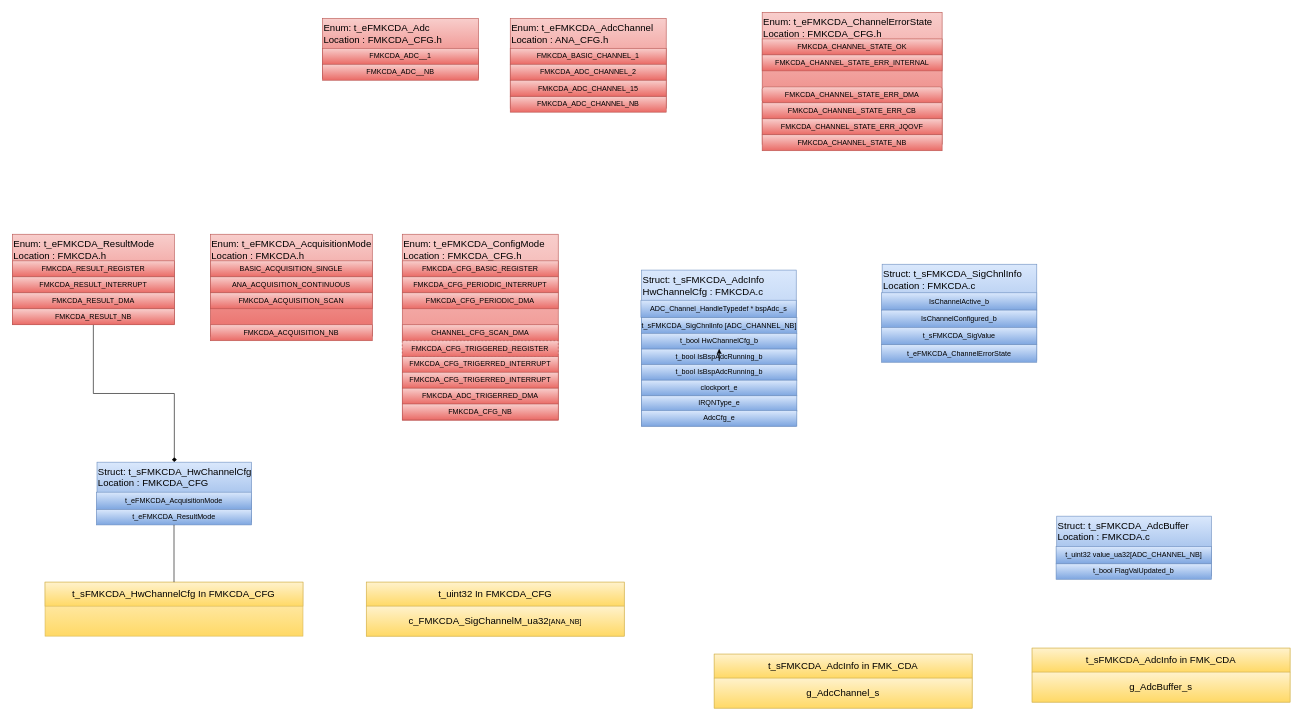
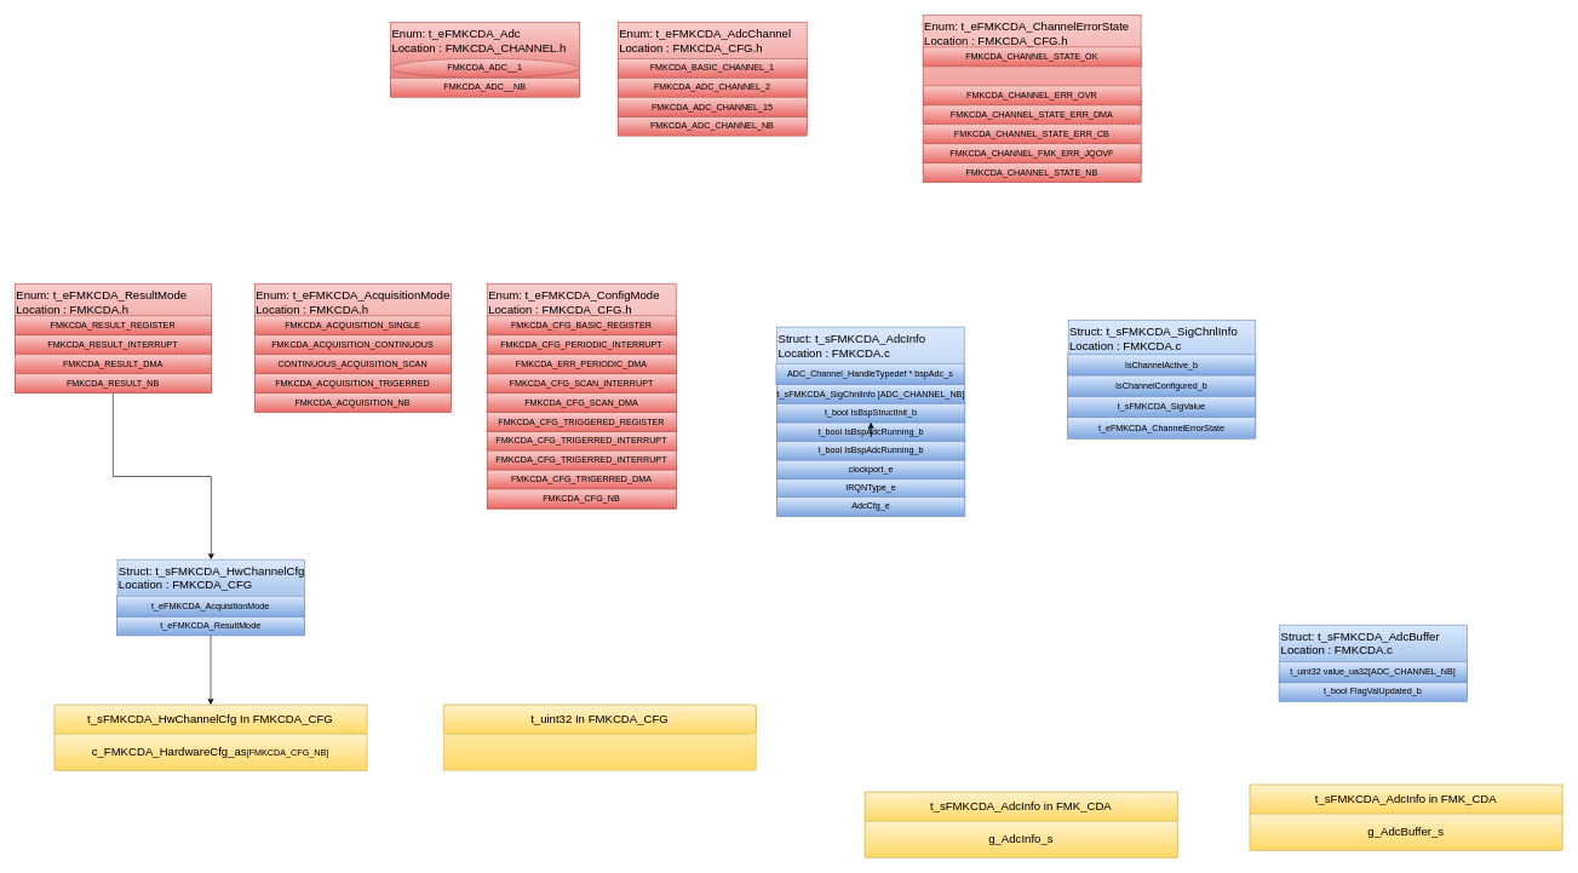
- <mxCell id="79" value="&lt;span style=&quot;color: rgb(0, 0, 0); text-wrap: nowrap;&quot;&gt;Enum: t_eFMKCDA_Adc&lt;/span&gt;&lt;div&gt;&lt;span style=&quot;color: rgb(0, 0, 0); text-wrap: nowrap;&quot;&gt;Location : FMKCDA_CFG.h&lt;/span&gt;&lt;/div&gt;" style="rounded=0;whiteSpace=wrap;html=1;verticalAlign=top;fillColor=#f8cecc;gradientColor=#ea6b66;strokeColor=#b85450;fontSize=16;align=left;container=0;" vertex="1" parent="78"><mxGeometry width="260" height="100" as="geometry"><mxRectangle width="280" height="50" as="alternateBounds" /></mxGeometry></mxCell>
+ <mxCell id="79" value="&lt;span style=&quot;color: rgb(0, 0, 0); text-wrap: nowrap;&quot;&gt;Enum: t_eFMKCDA_Adc&lt;/span&gt;&lt;div&gt;&lt;span style=&quot;color: rgb(0, 0, 0); text-wrap: nowrap;&quot;&gt;Location : FMKCDA_CHANNEL.h&lt;/span&gt;&lt;/div&gt;" style="rounded=0;whiteSpace=wrap;html=1;verticalAlign=top;fillColor=#f8cecc;gradientColor=#ea6b66;strokeColor=#b85450;fontSize=16;align=left;container=0;" vertex="1" parent="78"><mxGeometry width="260" height="100" as="geometry"><mxRectangle width="280" height="50" as="alternateBounds" /></mxGeometry></mxCell>
- <mxCell id="54" value="&lt;span style=&quot;color: rgb(0, 0, 0); text-wrap: nowrap;&quot;&gt;Enum: t_eFMKCDA_AdcChannel&lt;/span&gt;&lt;div&gt;&lt;span style=&quot;color: rgb(0, 0, 0); text-wrap: nowrap;&quot;&gt;Location : ANA_CFG.h&lt;/span&gt;&lt;/div&gt;" style="rounded=0;whiteSpace=wrap;html=1;verticalAlign=top;fillColor=#f8cecc;gradientColor=#ea6b66;strokeColor=#b85450;fontSize=16;align=left;container=0;" parent="53" vertex="1"><mxGeometry width="260" height="150" as="geometry"><mxRectangle width="280" height="50" as="alternateBounds" /></mxGeometry></mxCell>
+ <mxCell id="54" value="&lt;span style=&quot;color: rgb(0, 0, 0); text-wrap: nowrap;&quot;&gt;Enum: t_eFMKCDA_AdcChannel&lt;/span&gt;&lt;div&gt;&lt;span style=&quot;color: rgb(0, 0, 0); text-wrap: nowrap;&quot;&gt;Location : FMKCDA_CFG.h&lt;/span&gt;&lt;/div&gt;" style="rounded=0;whiteSpace=wrap;html=1;verticalAlign=top;fillColor=#f8cecc;gradientColor=#ea6b66;strokeColor=#b85450;fontSize=16;align=left;container=0;" parent="53" vertex="1"><mxGeometry width="260" height="150" as="geometry"><mxRectangle width="280" height="50" as="alternateBounds" /></mxGeometry></mxCell>
- <mxCell id="80" value="FMKCDA_ADC__1" style="rounded=0;whiteSpace=wrap;html=1;fillColor=#f8cecc;gradientColor=#ea6b66;strokeColor=#b85450;fontColor=#000000;container=0;" vertex="1" parent="78"><mxGeometry y="49.999" width="260.0" height="26.627" as="geometry" /></mxCell>
+ <mxCell id="80" value="FMKCDA_ADC__1" style="ellipse;whiteSpace=wrap;html=1;fillColor=#f8cecc;gradientColor=#ea6b66;strokeColor=#b85450;fontColor=#000000;container=0;" vertex="1" parent="78"><mxGeometry y="49.999" width="260.0" height="26.627" as="geometry" /></mxCell>
- <mxCell id="43" value="FMKCDA_CHANNEL_STATE_ERR_INTERNAL" style="rounded=0;whiteSpace=wrap;html=1;fillColor=#f8cecc;gradientColor=#ea6b66;strokeColor=#b85450;fontColor=#000000;container=0;" parent="40" vertex="1"><mxGeometry y="71.008" width="300" height="26.628" as="geometry" /></mxCell>
+ <mxCell id="44" value="FMKCDA_CHANNEL_ERR_OVR" style="rounded=0;whiteSpace=wrap;html=1;fillColor=#f8cecc;gradientColor=#ea6b66;strokeColor=#b85450;fontColor=#000000;container=0;" parent="40" vertex="1"><mxGeometry y="97.636" width="300" height="26.628" as="geometry" /></mxCell>
- <mxCell id="46" value="FMKCDA_CHANNEL_STATE_ERR_CB" style="rounded=0;whiteSpace=wrap;html=1;fillColor=#f8cecc;gradientColor=#ea6b66;strokeColor=#b85450;fontColor=#000000;container=0;" parent="40" vertex="1"><mxGeometry y="150.892" width="300" height="26.628" as="geometry" /></mxCell>
+ <mxCell id="46" value="FMKCDA_CHANNEL_STATE_ERR_CB" style="rounded=0;whiteSpace=wrap;html=1;fillColor=#f8cecc;gradientColor=#ea6b66;strokeColor=#b85450;fontColor=#000000;container=0;dashed=1;" parent="40" vertex="1"><mxGeometry y="150.892" width="300" height="26.628" as="geometry" /></mxCell>
- <mxCell id="47" value="FMKCDA_CHANNEL_STATE_ERR_JQOVF" style="rounded=0;whiteSpace=wrap;html=1;fillColor=#f8cecc;gradientColor=#ea6b66;strokeColor=#b85450;fontColor=#000000;container=0;" parent="40" vertex="1"><mxGeometry y="177.522" width="300" height="26.628" as="geometry" /></mxCell>
+ <mxCell id="47" value="FMKCDA_CHANNEL_FMK_ERR_JQOVF" style="rounded=0;whiteSpace=wrap;html=1;fillColor=#f8cecc;gradientColor=#ea6b66;strokeColor=#b85450;fontColor=#000000;container=0;" parent="40" vertex="1"><mxGeometry y="177.522" width="300" height="26.628" as="geometry" /></mxCell>
- <mxCell id="4" value="BASIC_ACQUISITION_SINGLE" style="rounded=0;whiteSpace=wrap;html=1;fillColor=#f8cecc;gradientColor=#ea6b66;strokeColor=#b85450;fontColor=#000000;container=0;" parent="2" vertex="1"><mxGeometry y="44.379" width="270" height="26.627" as="geometry" /></mxCell>
+ <mxCell id="4" value="FMKCDA_ACQUISITION_SINGLE" style="rounded=0;whiteSpace=wrap;html=1;fillColor=#f8cecc;gradientColor=#ea6b66;strokeColor=#b85450;fontColor=#000000;container=0;" parent="2" vertex="1"><mxGeometry y="44.379" width="270" height="26.627" as="geometry" /></mxCell>
- <mxCell id="5" value="ANA_ACQUISITION_CONTINUOUS" style="rounded=0;whiteSpace=wrap;html=1;fillColor=#f8cecc;gradientColor=#ea6b66;strokeColor=#b85450;fontColor=#000000;container=0;" parent="2" vertex="1"><mxGeometry y="71.006" width="270" height="26.627" as="geometry" /></mxCell>
+ <mxCell id="5" value="FMKCDA_ACQUISITION_CONTINUOUS" style="rounded=0;whiteSpace=wrap;html=1;fillColor=#f8cecc;gradientColor=#ea6b66;strokeColor=#b85450;fontColor=#000000;container=0;" parent="2" vertex="1"><mxGeometry y="71.006" width="270" height="26.627" as="geometry" /></mxCell>
- <mxCell id="59" value="&lt;span style=&quot;color: rgb(0, 0, 0); text-wrap: nowrap;&quot;&gt;Struct: t_sFMKCDA_AdcInfo&lt;/span&gt;&lt;div&gt;&lt;span style=&quot;color: rgb(0, 0, 0); text-wrap: nowrap;&quot;&gt;HwChannelCfg : FMKCDA.c&lt;/span&gt;&lt;/div&gt;" style="rounded=0;whiteSpace=wrap;html=1;verticalAlign=top;fillColor=#dae8fc;gradientColor=#7ea6e0;strokeColor=#6c8ebf;fontSize=16;align=left;fontStyle=0" parent="1" vertex="1"><mxGeometry x="1068.92" y="449.76" width="257.84" height="260.24" as="geometry" /></mxCell>
+ <mxCell id="59" value="&lt;span style=&quot;color: rgb(0, 0, 0); text-wrap: nowrap;&quot;&gt;Struct: t_sFMKCDA_AdcInfo&lt;/span&gt;&lt;div&gt;&lt;span style=&quot;color: rgb(0, 0, 0); text-wrap: nowrap;&quot;&gt;Location : FMKCDA.c&lt;/span&gt;&lt;/div&gt;" style="rounded=0;whiteSpace=wrap;html=1;verticalAlign=top;fillColor=#dae8fc;gradientColor=#7ea6e0;strokeColor=#6c8ebf;fontSize=16;align=left;fontStyle=0" parent="1" vertex="1"><mxGeometry x="1068.92" y="449.76" width="257.84" height="260.24" as="geometry" /></mxCell>
- <mxCell id="12" value="FMKCDA_RESULT_DMA" style="rounded=0;whiteSpace=wrap;html=1;fillColor=#f8cecc;gradientColor=#ea6b66;strokeColor=#b85450;fontColor=#000000;container=0;" parent="1" vertex="1"><mxGeometry x="20" y="487.633" width="270" height="26.627" as="geometry" /></mxCell>
+ <mxCell id="12" value="FMKCDA_RESULT_DMA" style="rounded=0;whiteSpace=wrap;html=1;fillColor=#f8cecc;gradientColor=#ea6b66;strokeColor=#b85450;fontColor=#000000;container=0;dashed=1;" parent="1" vertex="1"><mxGeometry x="20" y="487.633" width="270" height="26.627" as="geometry" /></mxCell>
- <mxCell id="6" value="FMKCDA_ACQUISITION_SCAN" style="rounded=0;whiteSpace=wrap;html=1;fillColor=#f8cecc;gradientColor=#ea6b66;strokeColor=#b85450;fontColor=#000000;container=0;" parent="2" vertex="1"><mxGeometry y="97.633" width="270" height="26.627" as="geometry" /></mxCell>
+ <mxCell id="6" value="CONTINUOUS_ACQUISITION_SCAN" style="rounded=0;whiteSpace=wrap;html=1;fillColor=#f8cecc;gradientColor=#ea6b66;strokeColor=#b85450;fontColor=#000000;container=0;" parent="2" vertex="1"><mxGeometry y="97.633" width="270" height="26.627" as="geometry" /></mxCell>
- <mxCell id="35" value="FMKCDA_CFG_PERIODIC_DMA" style="rounded=0;whiteSpace=wrap;html=1;fillColor=#f8cecc;gradientColor=#ea6b66;strokeColor=#b85450;fontColor=#000000;container=0;" parent="24" vertex="1"><mxGeometry y="97.633" width="260.0" height="26.627" as="geometry" /></mxCell>
+ <mxCell id="35" value="FMKCDA_ERR_PERIODIC_DMA" style="rounded=0;whiteSpace=wrap;html=1;fillColor=#f8cecc;gradientColor=#ea6b66;strokeColor=#b85450;fontColor=#000000;container=0;" parent="24" vertex="1"><mxGeometry y="97.633" width="260.0" height="26.627" as="geometry" /></mxCell>
+ <mxCell id="7" value="FMKCDA_ACQUISITION_TRIGERRED" style="rounded=0;whiteSpace=wrap;html=1;fillColor=#f8cecc;gradientColor=#ea6b66;strokeColor=#b85450;fontColor=#000000;container=0;" parent="2" vertex="1"><mxGeometry y="124.261" width="270" height="26.627" as="geometry" /></mxCell>
+ <mxCell id="28" value="FMKCDA_CFG_SCAN_INTERRUPT" style="rounded=0;whiteSpace=wrap;html=1;fillColor=#f8cecc;gradientColor=#ea6b66;strokeColor=#b85450;fontColor=#000000;container=0;" parent="24" vertex="1"><mxGeometry y="124.261" width="260.0" height="26.627" as="geometry" /></mxCell>
- <mxCell id="29" value="CHANNEL_CFG_SCAN_DMA" style="rounded=0;whiteSpace=wrap;html=1;fillColor=#f8cecc;gradientColor=#ea6b66;strokeColor=#b85450;fontColor=#000000;container=0;" parent="24" vertex="1"><mxGeometry y="150.888" width="260.0" height="26.627" as="geometry" /></mxCell>
+ <mxCell id="29" value="FMKCDA_CFG_SCAN_DMA" style="rounded=0;whiteSpace=wrap;html=1;fillColor=#f8cecc;gradientColor=#ea6b66;strokeColor=#b85450;fontColor=#000000;container=0;" parent="24" vertex="1"><mxGeometry y="150.888" width="260.0" height="26.627" as="geometry" /></mxCell>
- <mxCell id="64" value="&lt;span style=&quot;color: rgb(0, 0, 0); text-align: left; text-wrap: nowrap;&quot;&gt;t_bool HwChannelCfg_b&lt;/span&gt;" style="rounded=0;whiteSpace=wrap;html=1;fillColor=#dae8fc;gradientColor=#7ea6e0;strokeColor=#6c8ebf;fontStyle=0" parent="1" vertex="1"><mxGeometry x="1068.92" y="555.174" width="258.92" height="26.036" as="geometry" /></mxCell>
+ <mxCell id="64" value="&lt;span style=&quot;color: rgb(0, 0, 0); text-align: left; text-wrap: nowrap;&quot;&gt;t_bool IsBspStructInit_b&lt;/span&gt;" style="rounded=0;whiteSpace=wrap;html=1;fillColor=#dae8fc;gradientColor=#7ea6e0;strokeColor=#6c8ebf;fontStyle=0" parent="1" vertex="1"><mxGeometry x="1068.92" y="555.174" width="258.92" height="26.036" as="geometry" /></mxCell>
- <mxCell id="30" value="FMKCDA_CFG_TRIGGERED_REGISTER" style="rounded=0;whiteSpace=wrap;html=1;fillColor=#f8cecc;gradientColor=#ea6b66;strokeColor=#b85450;fontColor=#000000;container=0;dashed=1;" parent="24" vertex="1"><mxGeometry y="177.515" width="260.0" height="26.627" as="geometry" /></mxCell>
+ <mxCell id="30" value="FMKCDA_CFG_TRIGGERED_REGISTER" style="rounded=0;whiteSpace=wrap;html=1;fillColor=#f8cecc;gradientColor=#ea6b66;strokeColor=#b85450;fontColor=#000000;container=0;" parent="24" vertex="1"><mxGeometry y="177.515" width="260.0" height="26.627" as="geometry" /></mxCell>
- <mxCell id="33" value="FMKCDA_ADC_TRIGERRED_DMA" style="rounded=0;whiteSpace=wrap;html=1;fillColor=#f8cecc;gradientColor=#ea6b66;strokeColor=#b85450;fontColor=#000000;container=0;" parent="24" vertex="1"><mxGeometry y="256.633" width="260.0" height="26.627" as="geometry" /></mxCell>
+ <mxCell id="33" value="FMKCDA_CFG_TRIGERRED_DMA" style="rounded=0;whiteSpace=wrap;html=1;fillColor=#f8cecc;gradientColor=#ea6b66;strokeColor=#b85450;fontColor=#000000;container=0;" parent="24" vertex="1"><mxGeometry y="256.633" width="260.0" height="26.627" as="geometry" /></mxCell>
- <mxCell id="13" style="edgeStyle=orthogonalEdgeStyle;rounded=0;orthogonalLoop=1;jettySize=auto;html=1;exitX=0.5;exitY=1;exitDx=0;exitDy=0;endArrow=diamond;" parent="1" source="14" target="16" edge="1"><mxGeometry relative="1" as="geometry" /></mxCell>
+ <mxCell id="13" style="edgeStyle=orthogonalEdgeStyle;rounded=0;orthogonalLoop=1;jettySize=auto;html=1;exitX=0.5;exitY=1;exitDx=0;exitDy=0;" parent="1" source="14" target="16" edge="1"><mxGeometry relative="1" as="geometry" /></mxCell>
- <mxCell id="23" style="edgeStyle=orthogonalEdgeStyle;rounded=0;orthogonalLoop=1;jettySize=auto;html=1;exitX=0.5;exitY=1;exitDx=0;exitDy=0;endArrow=none;" parent="1" source="18" target="21" edge="1"><mxGeometry relative="1" as="geometry" /></mxCell>
+ <mxCell id="23" style="edgeStyle=orthogonalEdgeStyle;rounded=0;orthogonalLoop=1;jettySize=auto;html=1;exitX=0.5;exitY=1;exitDx=0;exitDy=0;" parent="1" source="18" target="21" edge="1"><mxGeometry relative="1" as="geometry" /></mxCell>
- <mxCell id="38" value="&lt;span style=&quot;font-size: 16px; text-align: left; text-wrap: nowrap;&quot;&gt;t_uint32 In FMKCDA_CFG&lt;/span&gt;" style="rounded=0;whiteSpace=wrap;html=1;fillColor=#fff2cc;gradientColor=#ffd966;strokeColor=#d6b656;fontColor=#000000;" parent="36" vertex="1"><mxGeometry width="430.0" height="40" as="geometry" /></mxCell>
+ <mxCell id="38" value="&lt;span style=&quot;font-size: 16px; text-align: left; text-wrap: nowrap;&quot;&gt;t_uint32 In FMKCDA_CFG&lt;/span&gt;" style="whiteSpace=wrap;html=1;fillColor=#fff2cc;gradientColor=#ffd966;strokeColor=#d6b656;fontColor=#000000;rounded=1;" parent="36" vertex="1"><mxGeometry width="430.0" height="40" as="geometry" /></mxCell>
+ <mxCell id="22" value="&lt;span style=&quot;font-size: 16px; text-align: left; text-wrap: nowrap;&quot;&gt;c_FMKCDA_HardwareCfg_as&lt;/span&gt;[FMKCDA_CFG_NB]" style="rounded=0;whiteSpace=wrap;html=1;fillColor=#fff2cc;gradientColor=#ffd966;strokeColor=#d6b656;fontColor=#000000;" parent="19" vertex="1"><mxGeometry y="40" width="430.0" height="50" as="geometry" /></mxCell>
- <mxCell id="39" value="&lt;span style=&quot;font-size: 16px; text-align: left; text-wrap: nowrap;&quot;&gt;c_FMKCDA_SigChannelM_ua32&lt;/span&gt;[ANA_NB]" style="rounded=0;whiteSpace=wrap;html=1;fillColor=#fff2cc;gradientColor=#ffd966;strokeColor=#d6b656;fontColor=#000000;" parent="36" vertex="1"><mxGeometry y="40" width="430.0" height="50" as="geometry" /></mxCell>
- <mxCell id="52" value="&lt;div style=&quot;text-align: left;&quot;&gt;&lt;span style=&quot;background-color: initial; font-size: 16px; text-wrap: nowrap;&quot;&gt;g_AdcChannel_s&lt;/span&gt;&lt;/div&gt;" style="rounded=0;whiteSpace=wrap;html=1;fillColor=#fff2cc;gradientColor=#ffd966;strokeColor=#d6b656;fontColor=#000000;" parent="49" vertex="1"><mxGeometry y="40" width="430.0" height="50" as="geometry" /></mxCell>
+ <mxCell id="52" value="&lt;div style=&quot;text-align: left;&quot;&gt;&lt;span style=&quot;background-color: initial; font-size: 16px; text-wrap: nowrap;&quot;&gt;g_AdcInfo_s&lt;/span&gt;&lt;/div&gt;" style="rounded=0;whiteSpace=wrap;html=1;fillColor=#fff2cc;gradientColor=#ffd966;strokeColor=#d6b656;fontColor=#000000;" parent="49" vertex="1"><mxGeometry y="40" width="430.0" height="50" as="geometry" /></mxCell>
